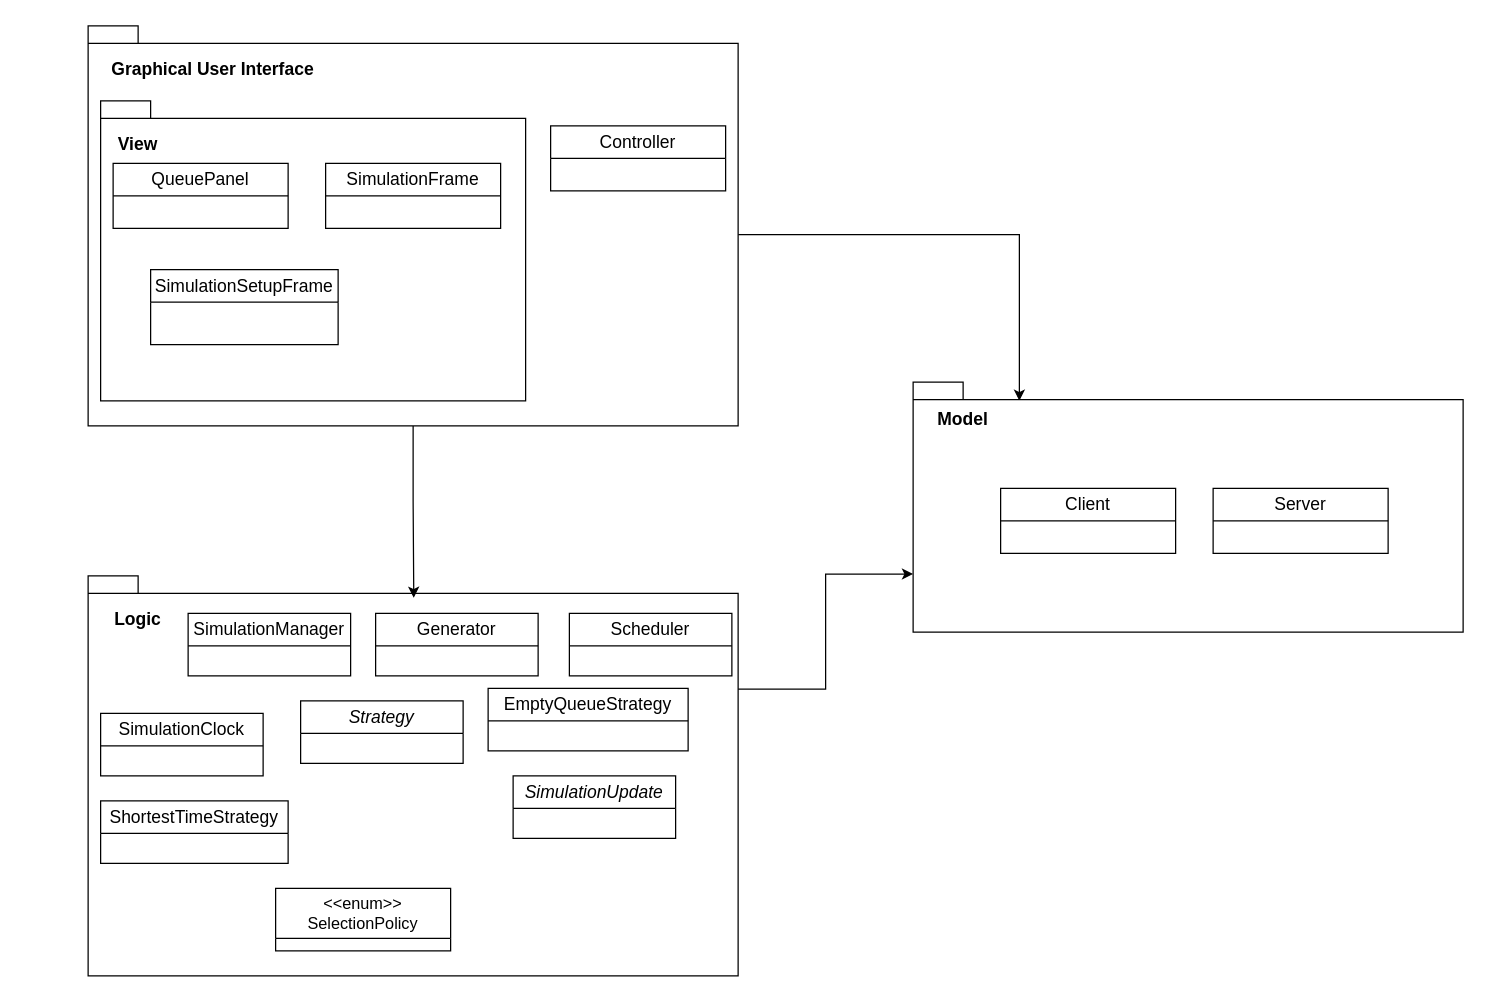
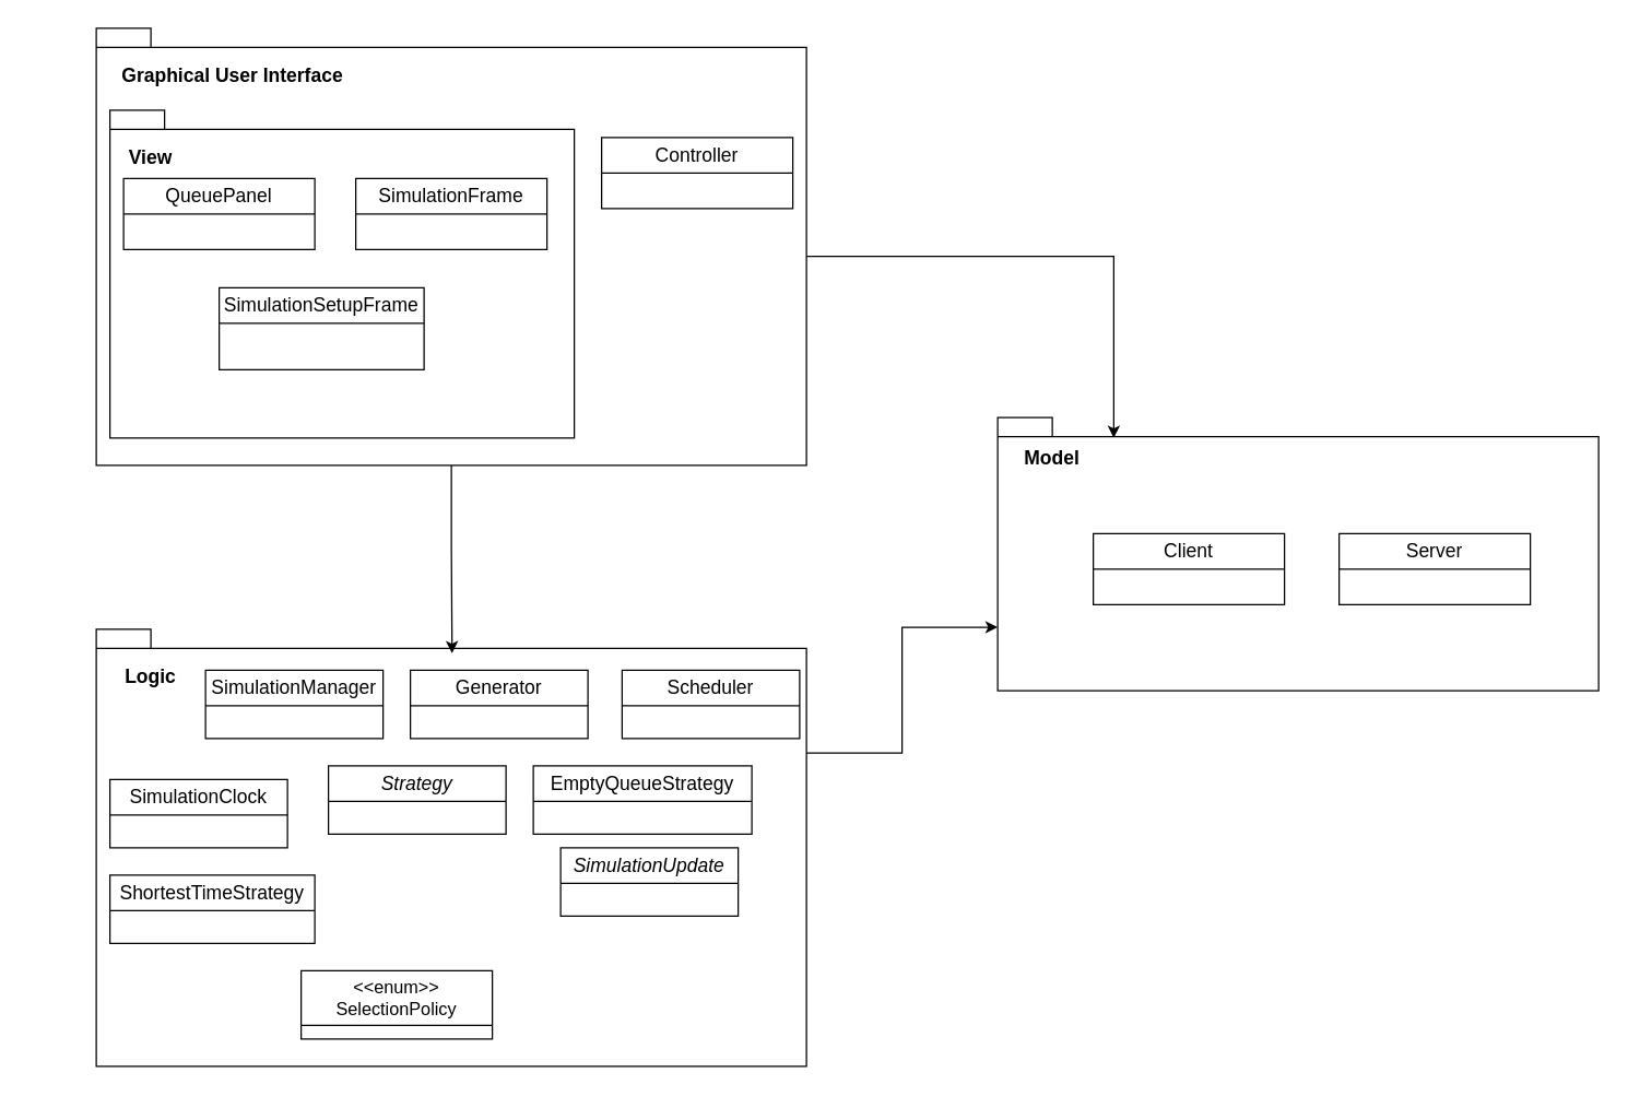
- <mxCell id="10" value="&lt;font style=&quot;font-size: 14px;&quot;&gt;SimulationSetupFrame&lt;/font&gt;" style="swimlane;fontStyle=0;childLayout=stackLayout;horizontal=1;startSize=26;fillColor=none;horizontalStack=0;resizeParent=1;resizeParentMax=0;resizeLast=0;collapsible=1;marginBottom=0;whiteSpace=wrap;html=1;" parent="1" vertex="1"><mxGeometry x="120" y="215" width="150" height="60" as="geometry" /></mxCell>
+ <mxCell id="10" value="&lt;font style=&quot;font-size: 14px;&quot;&gt;SimulationSetupFrame&lt;/font&gt;" style="swimlane;fontStyle=0;childLayout=stackLayout;horizontal=1;startSize=26;fillColor=none;horizontalStack=0;resizeParent=1;resizeParentMax=0;resizeLast=0;collapsible=1;marginBottom=0;whiteSpace=wrap;html=1;" parent="1" vertex="1"><mxGeometry x="160" y="210" width="150" height="60" as="geometry" /></mxCell>
- <mxCell id="25" value="&lt;font style=&quot;font-size: 14px;&quot;&gt;Server&lt;/font&gt;" style="swimlane;fontStyle=0;childLayout=stackLayout;horizontal=1;startSize=26;fillColor=none;horizontalStack=0;resizeParent=1;resizeParentMax=0;resizeLast=0;collapsible=1;marginBottom=0;whiteSpace=wrap;html=1;" parent="1" vertex="1"><mxGeometry x="970" y="390" width="140" height="52" as="geometry" /></mxCell>
+ <mxCell id="25" value="&lt;font style=&quot;font-size: 14px;&quot;&gt;Server&lt;/font&gt;" style="swimlane;fontStyle=0;childLayout=stackLayout;horizontal=1;startSize=26;fillColor=none;horizontalStack=0;resizeParent=1;resizeParentMax=0;resizeLast=0;collapsible=1;marginBottom=0;whiteSpace=wrap;html=1;" parent="1" vertex="1"><mxGeometry x="980" y="390" width="140" height="52" as="geometry" /></mxCell>
- <mxCell id="18" value="&lt;font style=&quot;font-size: 14px;&quot;&gt;EmptyQueueStrategy&lt;/font&gt;" style="swimlane;fontStyle=0;childLayout=stackLayout;horizontal=1;startSize=26;fillColor=none;horizontalStack=0;resizeParent=1;resizeParentMax=0;resizeLast=0;collapsible=1;marginBottom=0;whiteSpace=wrap;html=1;" parent="1" vertex="1"><mxGeometry x="390" y="550" width="160" height="50" as="geometry" /></mxCell>
+ <mxCell id="18" value="&lt;font style=&quot;font-size: 14px;&quot;&gt;EmptyQueueStrategy&lt;/font&gt;" style="swimlane;fontStyle=0;childLayout=stackLayout;horizontal=1;startSize=26;fillColor=none;horizontalStack=0;resizeParent=1;resizeParentMax=0;resizeLast=0;collapsible=1;marginBottom=0;whiteSpace=wrap;html=1;" parent="1" vertex="1"><mxGeometry x="390" y="560" width="160" height="50" as="geometry" /></mxCell>
